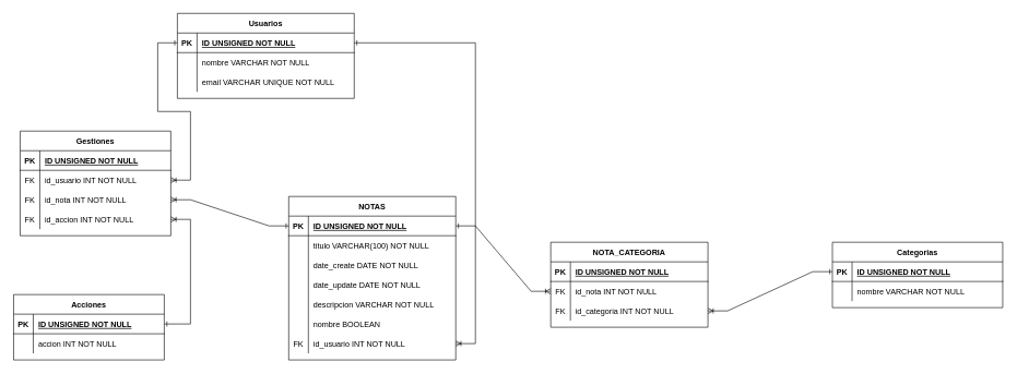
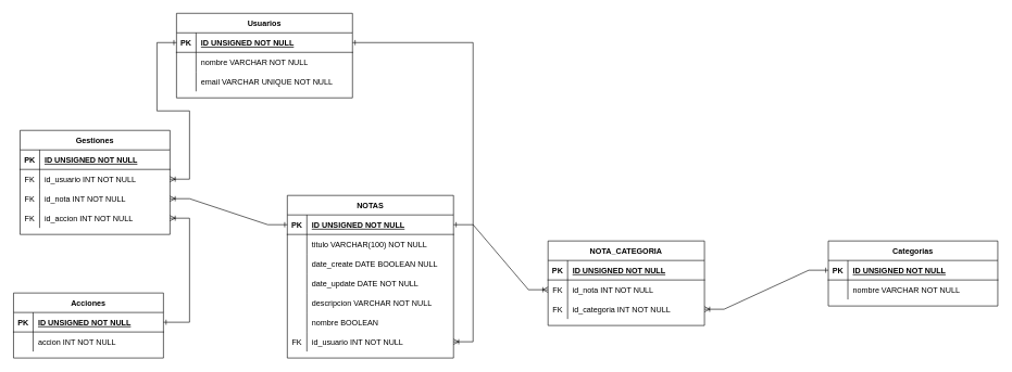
- <mxCell id="43" value="date_create DATE NOT NULL" style="shape=partialRectangle;connectable=0;fillColor=none;top=0;left=0;bottom=0;right=0;align=left;spacingLeft=6;overflow=hidden;" vertex="1" parent="41"><mxGeometry x="30" width="225" height="30" as="geometry"><mxRectangle width="225" height="30" as="alternateBounds" /></mxGeometry></mxCell>
+ <mxCell id="43" value="date_create DATE BOOLEAN NULL" style="shape=partialRectangle;connectable=0;fillColor=none;top=0;left=0;bottom=0;right=0;align=left;spacingLeft=6;overflow=hidden;" vertex="1" parent="41"><mxGeometry x="30" width="225" height="30" as="geometry"><mxRectangle width="225" height="30" as="alternateBounds" /></mxGeometry></mxCell>
